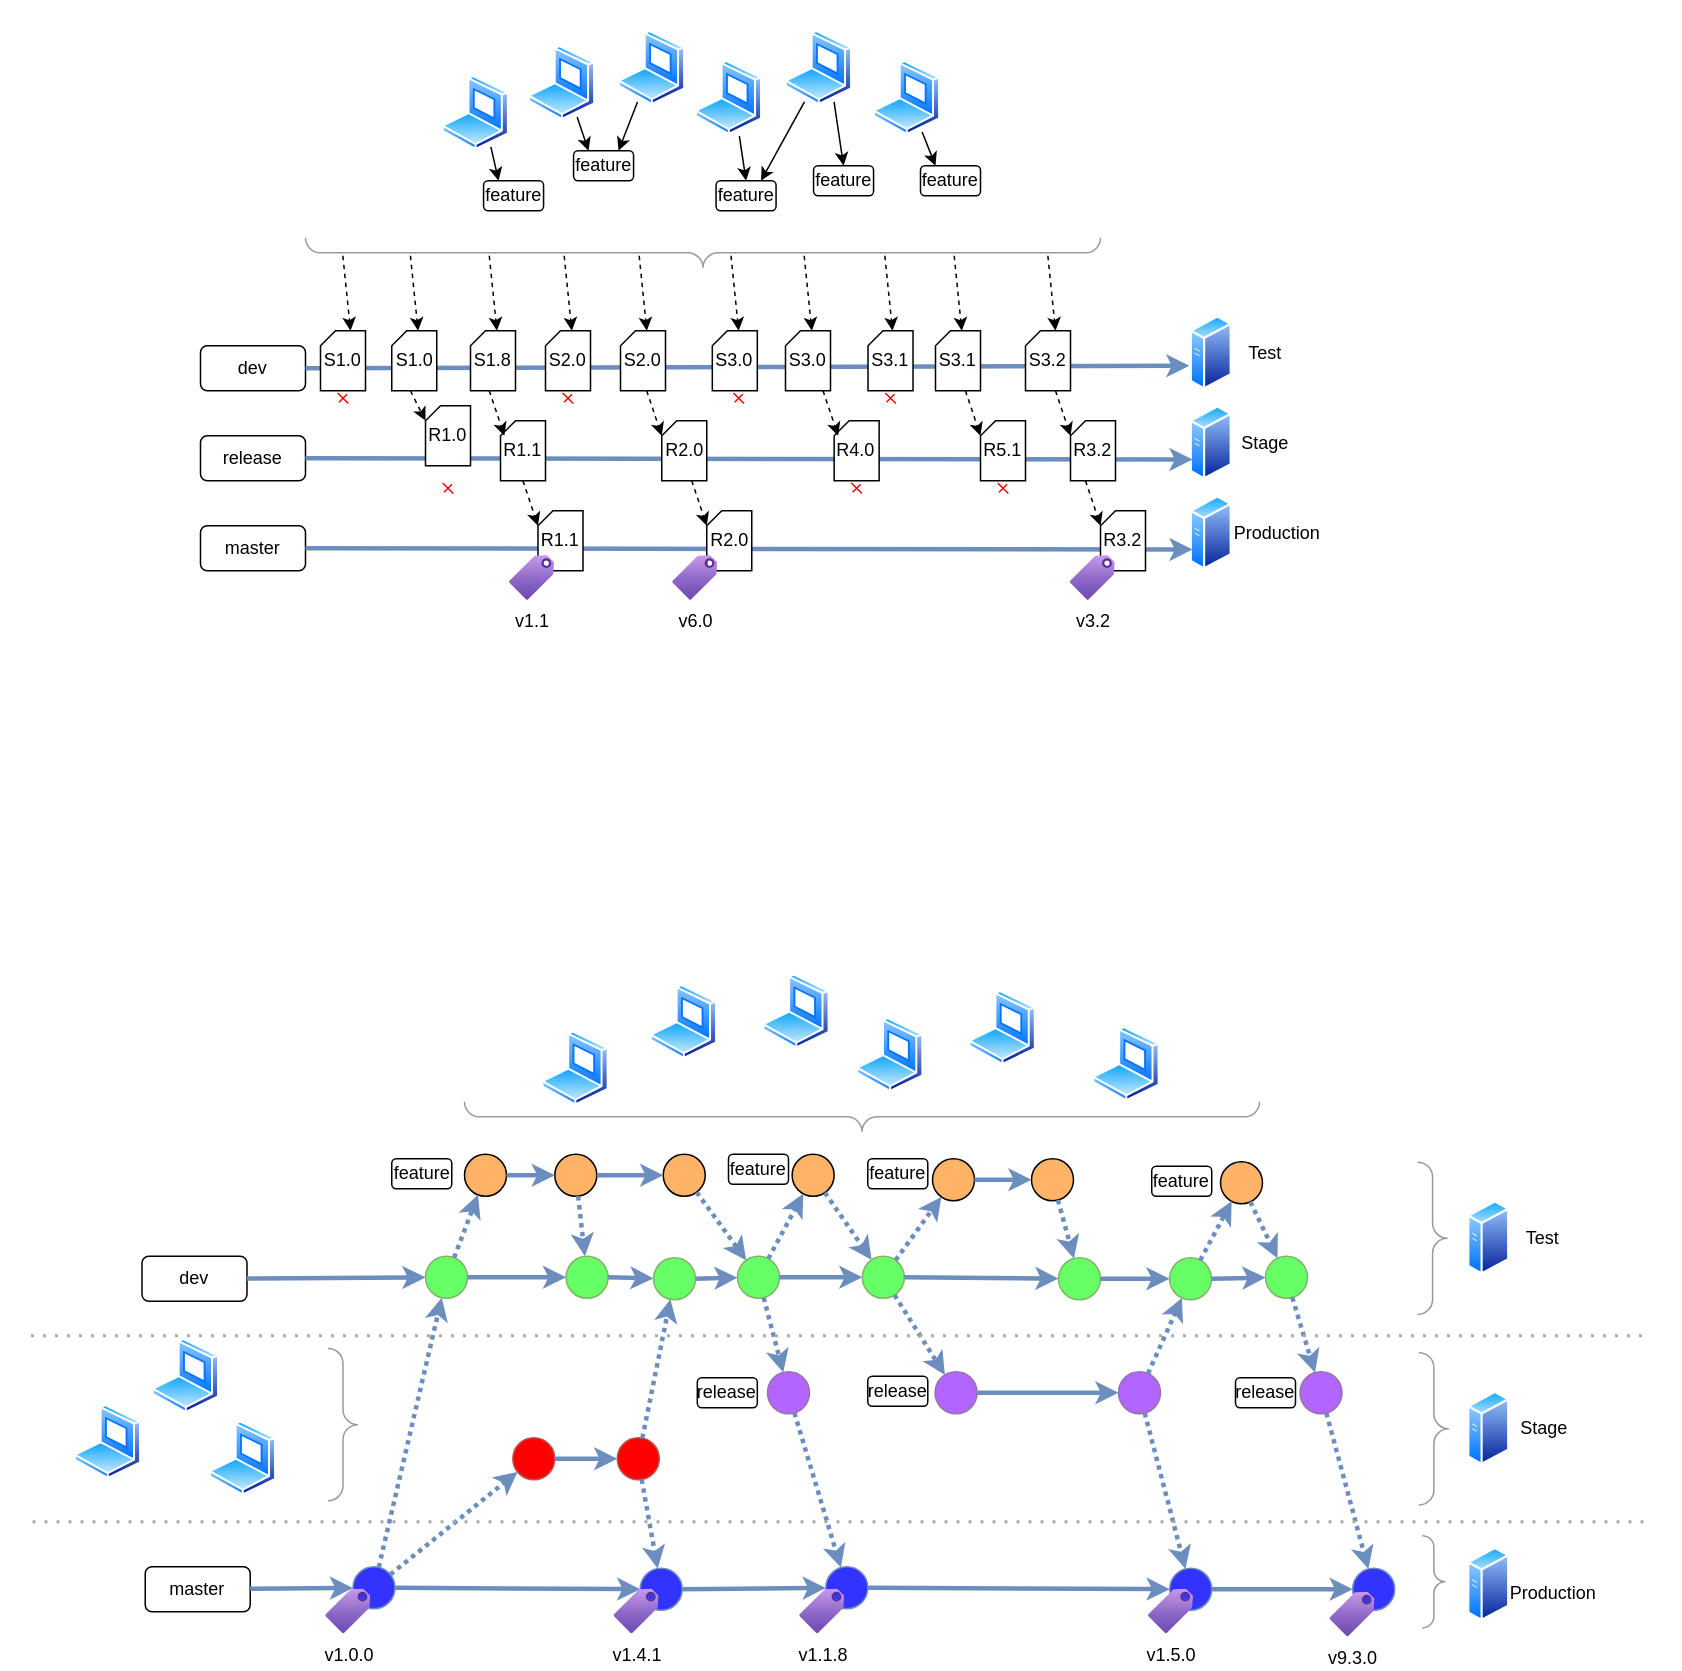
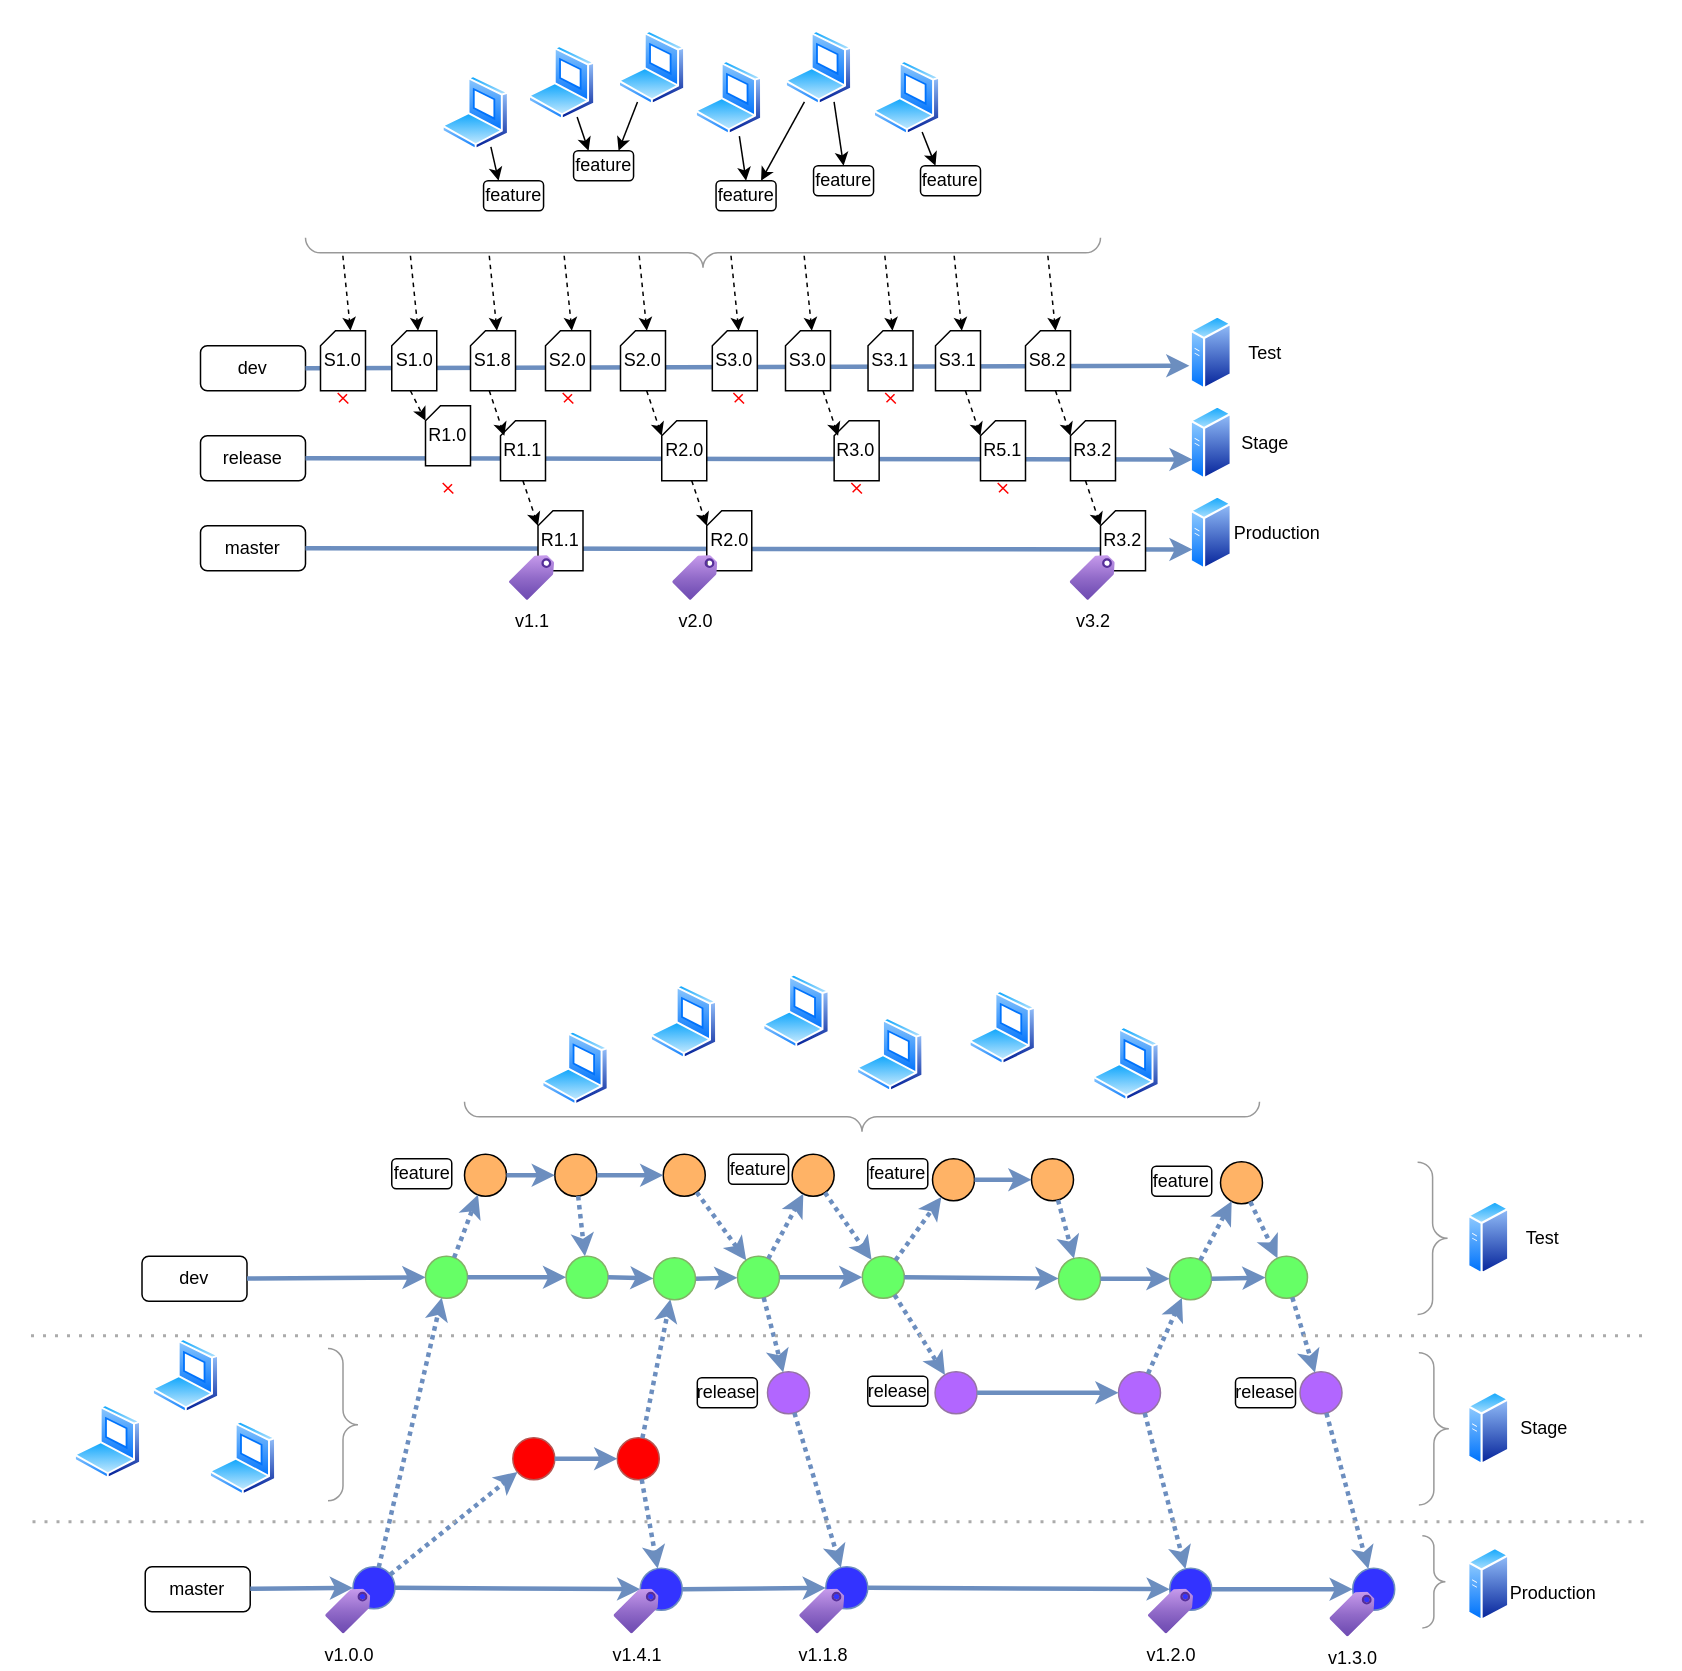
- <mxCell id="44" value="S3.2" style="shape=card;whiteSpace=wrap;html=1;fillColor=default;size=10;" parent="1" vertex="1"><mxGeometry x="683" y="220" width="30" height="40" as="geometry" /></mxCell>
+ <mxCell id="44" value="S8.2" style="shape=card;whiteSpace=wrap;html=1;fillColor=default;size=10;" parent="1" vertex="1"><mxGeometry x="683" y="220" width="30" height="40" as="geometry" /></mxCell>
- <mxCell id="39" value="R4.0" style="shape=card;whiteSpace=wrap;html=1;fillColor=default;size=10;" parent="1" vertex="1"><mxGeometry x="555.43" y="280" width="30" height="40" as="geometry" /></mxCell>
+ <mxCell id="39" value="R3.0" style="shape=card;whiteSpace=wrap;html=1;fillColor=default;size=10;" parent="1" vertex="1"><mxGeometry x="555.43" y="280" width="30" height="40" as="geometry" /></mxCell>
- <mxCell id="46" value="v6.0" style="aspect=fixed;html=1;points=[];align=center;image;fontSize=12;image=img/lib/azure2/general/Tag.svg;fillColor=default;" parent="1" vertex="1"><mxGeometry x="448" y="370" width="30" height="30" as="geometry" /></mxCell>
+ <mxCell id="46" value="v2.0" style="aspect=fixed;html=1;points=[];align=center;image;fontSize=12;image=img/lib/azure2/general/Tag.svg;fillColor=default;" parent="1" vertex="1"><mxGeometry x="448" y="370" width="30" height="30" as="geometry" /></mxCell>
- <mxCell id="145" value="v1.5.0" style="aspect=fixed;html=1;points=[];align=center;image;fontSize=12;image=img/lib/azure2/general/Tag.svg;fillColor=default;" vertex="1" parent="1"><mxGeometry x="765.15" y="1059" width="30" height="30" as="geometry" /></mxCell>
+ <mxCell id="145" value="v1.2.0" style="aspect=fixed;html=1;points=[];align=center;image;fontSize=12;image=img/lib/azure2/general/Tag.svg;fillColor=default;" vertex="1" parent="1"><mxGeometry x="765.15" y="1059" width="30" height="30" as="geometry" /></mxCell>
- <mxCell id="149" value="v9.3.0" style="aspect=fixed;html=1;points=[];align=center;image;fontSize=12;image=img/lib/azure2/general/Tag.svg;fillColor=default;" vertex="1" parent="1"><mxGeometry x="886.15" y="1061" width="30" height="30" as="geometry" /></mxCell>
+ <mxCell id="149" value="v1.3.0" style="aspect=fixed;html=1;points=[];align=center;image;fontSize=12;image=img/lib/azure2/general/Tag.svg;fillColor=default;" vertex="1" parent="1"><mxGeometry x="886.15" y="1061" width="30" height="30" as="geometry" /></mxCell>
